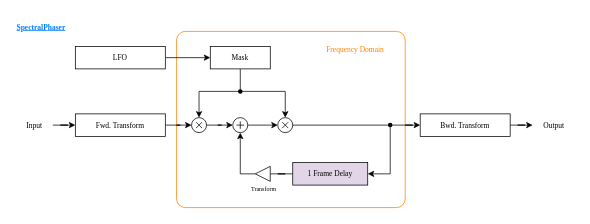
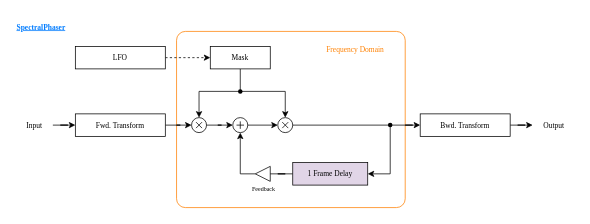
- <mxCell id="12" style="edgeStyle=orthogonalEdgeStyle;rounded=0;orthogonalLoop=1;jettySize=auto;html=1;entryX=0;entryY=0.5;entryDx=0;entryDy=0;" edge="1" parent="1" source="13" target="38"><mxGeometry relative="1" as="geometry" /></mxCell>
+ <mxCell id="12" style="edgeStyle=orthogonalEdgeStyle;rounded=0;orthogonalLoop=1;jettySize=auto;html=1;entryX=0;entryY=0.5;entryDx=0;entryDy=0;dashed=1;" edge="1" parent="1" source="13" target="38"><mxGeometry relative="1" as="geometry" /></mxCell>
- <mxCell id="23" value="Transform" style="text;html=1;align=center;verticalAlign=middle;resizable=0;points=[];autosize=1;strokeColor=none;fillColor=none;fontFamily=Go Mono;fontSize=8;" vertex="1" parent="1"><mxGeometry x="321" y="239" width="60" height="25" as="geometry" /></mxCell>
+ <mxCell id="23" value="Feedback" style="text;html=1;align=center;verticalAlign=middle;resizable=0;points=[];autosize=1;strokeColor=none;fillColor=none;fontFamily=Go Mono;fontSize=8;" vertex="1" parent="1"><mxGeometry x="321" y="239" width="60" height="25" as="geometry" /></mxCell>
